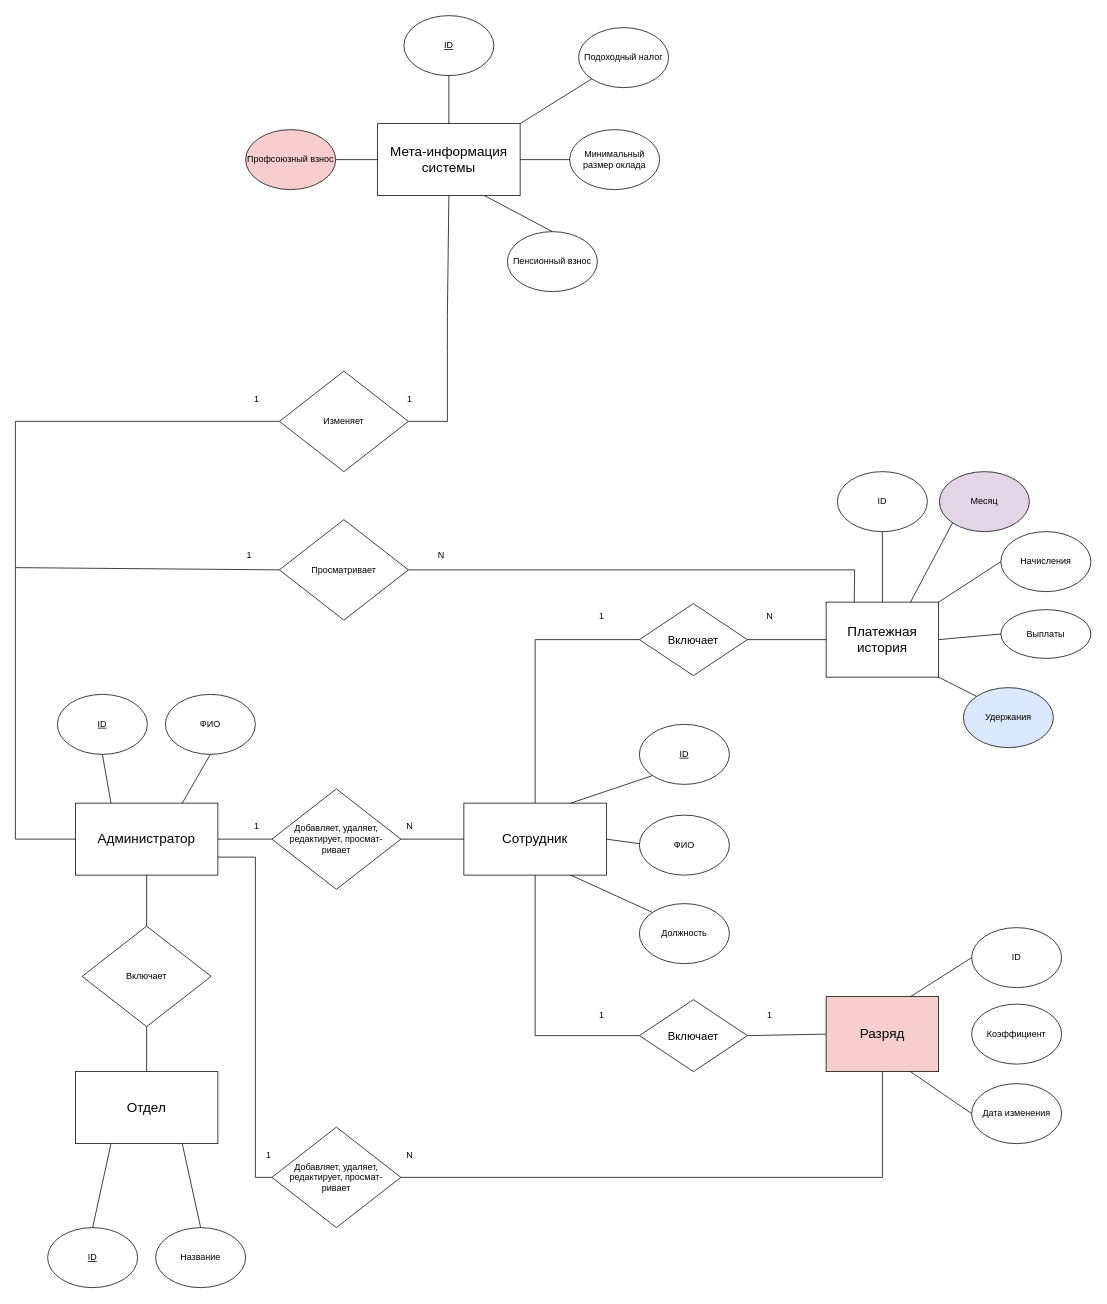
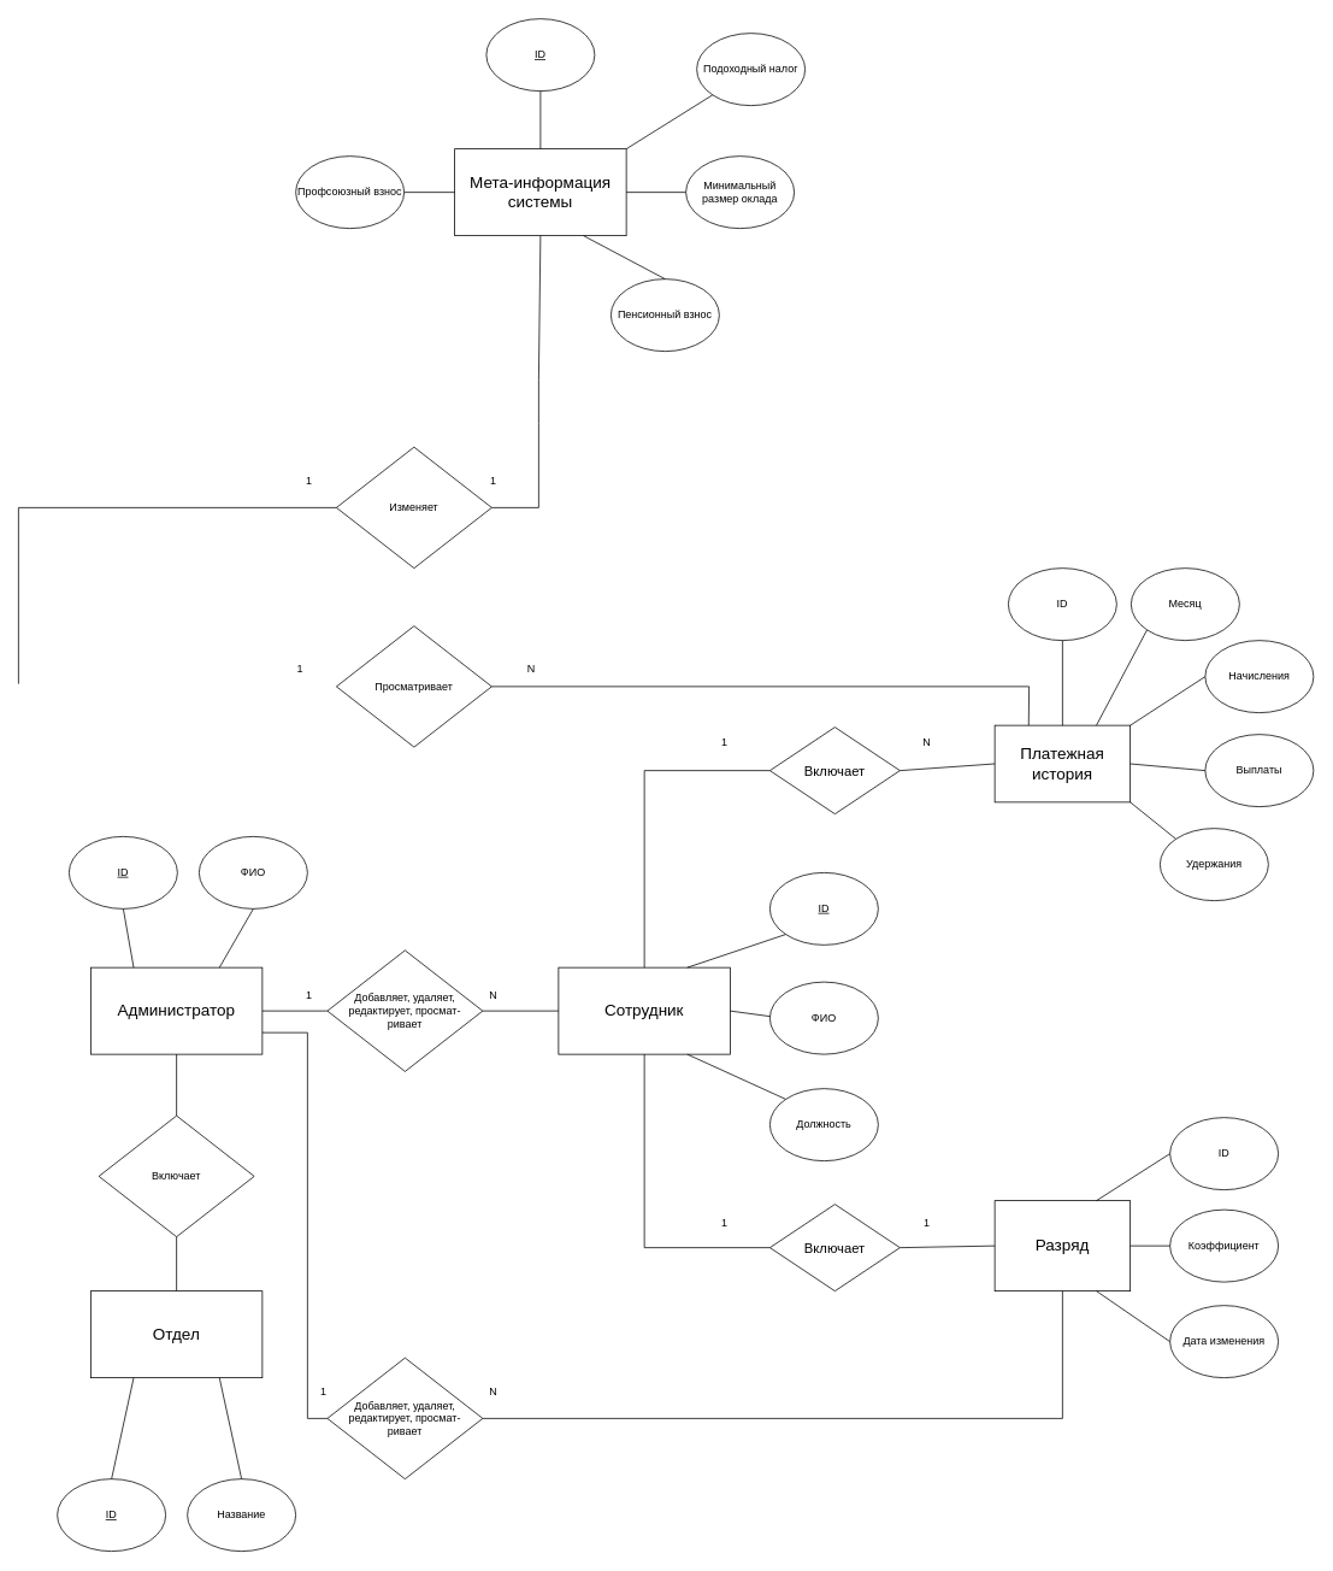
- <mxCell id="39" value="Профсоюзный взнос" style="ellipse;whiteSpace=wrap;html=1;fillColor=#f8cecc;" parent="1" vertex="1"><mxGeometry x="327" y="172" width="120" height="80" as="geometry" /></mxCell>
+ <mxCell id="39" value="Профсоюзный взнос" style="ellipse;whiteSpace=wrap;html=1;" parent="1" vertex="1"><mxGeometry x="327" y="172" width="120" height="80" as="geometry" /></mxCell>
- <mxCell id="22" value="Месяц" style="ellipse;whiteSpace=wrap;html=1;fillColor=#e1d5e7;" parent="1" vertex="1"><mxGeometry x="1252" y="628" width="120" height="80" as="geometry" /></mxCell>
+ <mxCell id="22" value="Месяц" style="ellipse;whiteSpace=wrap;html=1;" parent="1" vertex="1"><mxGeometry x="1252" y="628" width="120" height="80" as="geometry" /></mxCell>
- <mxCell id="68" value="" style="endArrow=none;html=1;rounded=0;entryX=0;entryY=0.5;entryDx=0;entryDy=0;exitX=0;exitY=0.5;exitDx=0;exitDy=0;" edge="1" parent="1" source="46" target="67"><mxGeometry width="50" height="50" relative="1" as="geometry"><mxPoint x="228" y="1126" as="sourcePoint" /><mxPoint x="278" y="1076" as="targetPoint" /><Array as="points"><mxPoint x="20" y="1118" /><mxPoint x="20" y="756" /></Array></mxGeometry></mxCell>
- <mxCell id="26" value="Выплаты" style="ellipse;whiteSpace=wrap;html=1;" parent="1" vertex="1"><mxGeometry x="1334" y="812" width="120" height="65" as="geometry" /></mxCell>
+ <mxCell id="26" value="Выплаты" style="ellipse;whiteSpace=wrap;html=1;" parent="1" vertex="1"><mxGeometry x="1334" y="812" width="120" height="80" as="geometry" /></mxCell>
- <mxCell id="17" value="&lt;span style=&quot;font-size: 18px;&quot;&gt;Платежная история&lt;/span&gt;" style="rounded=0;whiteSpace=wrap;html=1;" parent="1" vertex="1"><mxGeometry x="1101" y="802" width="150" height="100" as="geometry" /></mxCell>
+ <mxCell id="17" value="&lt;span style=&quot;font-size: 18px;&quot;&gt;Платежная история&lt;/span&gt;" style="rounded=0;whiteSpace=wrap;html=1;" parent="1" vertex="1"><mxGeometry x="1101" y="802" width="150" height="85" as="geometry" /></mxCell>
- <mxCell id="29" value="Удержания" style="ellipse;whiteSpace=wrap;html=1;fillColor=#dae8fc;" parent="1" vertex="1"><mxGeometry x="1284" y="916" width="120" height="80" as="geometry" /></mxCell>
+ <mxCell id="29" value="Удержания" style="ellipse;whiteSpace=wrap;html=1;" parent="1" vertex="1"><mxGeometry x="1284" y="916" width="120" height="80" as="geometry" /></mxCell>
- <mxCell id="3" value="&lt;span style=&quot;font-size: 18px;&quot;&gt;Разряд&lt;/span&gt;" style="rounded=0;whiteSpace=wrap;html=1;fillColor=#f8cecc;" parent="1" vertex="1"><mxGeometry x="1101" y="1328" width="150" height="100" as="geometry" /></mxCell>
+ <mxCell id="3" value="&lt;span style=&quot;font-size: 18px;&quot;&gt;Разряд&lt;/span&gt;" style="rounded=0;whiteSpace=wrap;html=1;" parent="1" vertex="1"><mxGeometry x="1101" y="1328" width="150" height="100" as="geometry" /></mxCell>
+ <mxCell id="16" value="" style="endArrow=none;html=1;rounded=0;entryX=0;entryY=0.5;entryDx=0;entryDy=0;exitX=1;exitY=0.5;exitDx=0;exitDy=0;" parent="1" source="3" target="14" edge="1"><mxGeometry width="50" height="50" relative="1" as="geometry"><mxPoint x="932" y="1110" as="sourcePoint" /><mxPoint x="982" y="1060" as="targetPoint" /></mxGeometry></mxCell>
